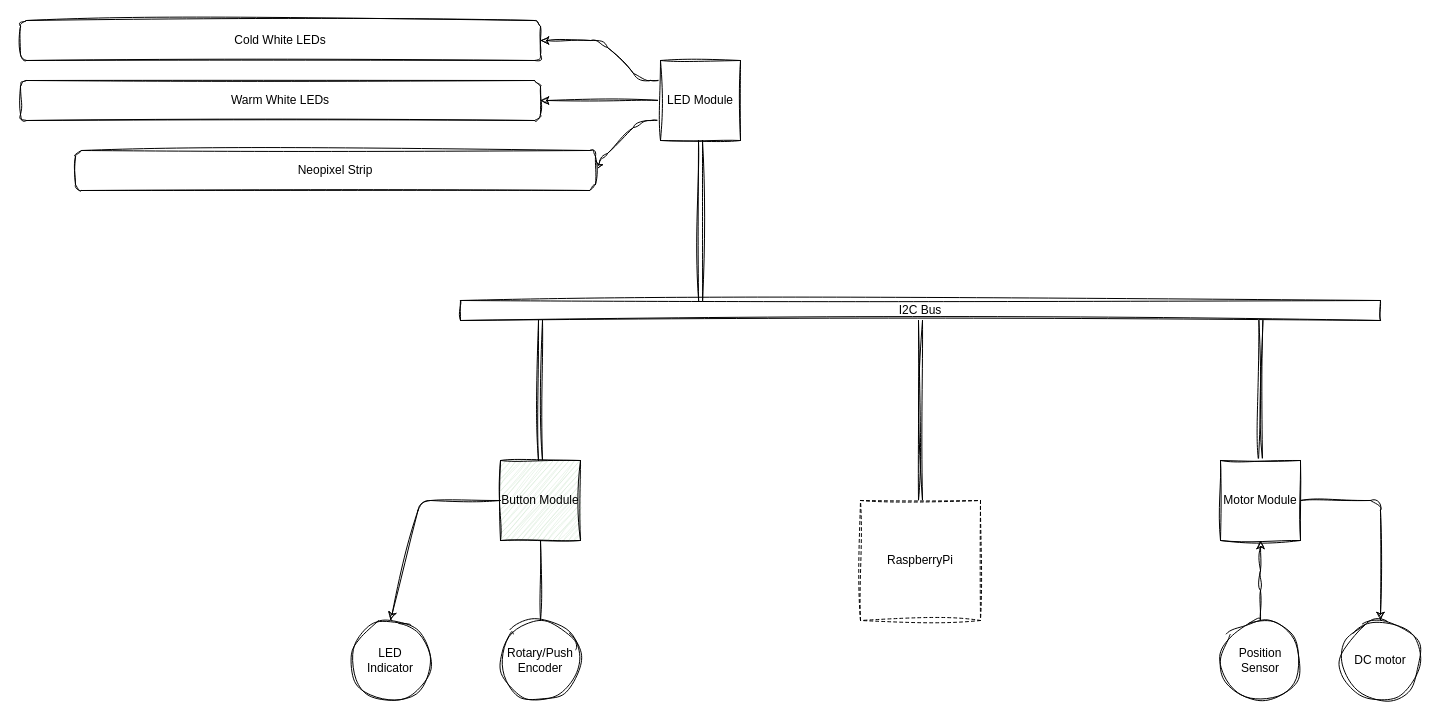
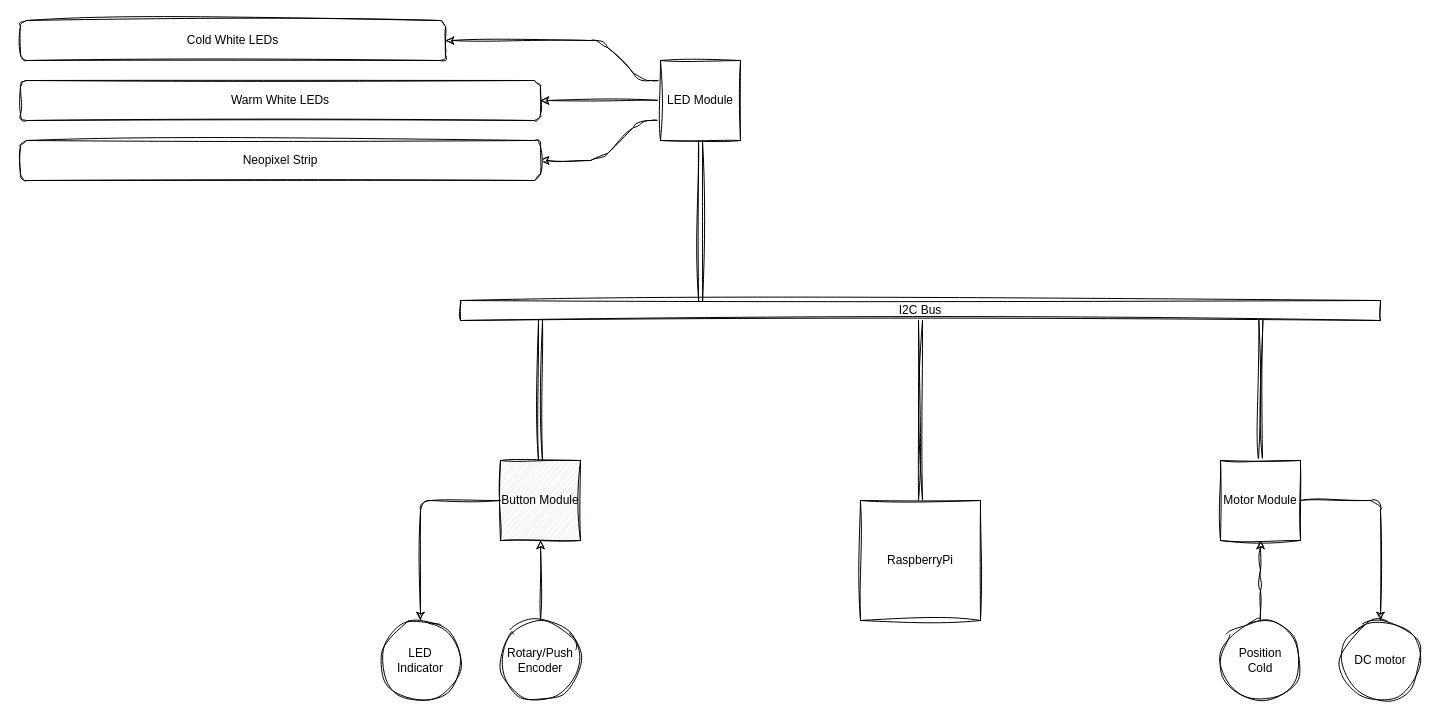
- <mxCell id="18" value="Cold White LEDs" style="rounded=1;whiteSpace=wrap;html=1;sketch=1;curveFitting=1;jiggle=2;" vertex="1" parent="1"><mxGeometry x="20" y="20" width="520" height="40" as="geometry" /></mxCell>
+ <mxCell id="18" value="Cold White LEDs" style="rounded=1;whiteSpace=wrap;html=1;sketch=1;curveFitting=1;jiggle=2;" vertex="1" parent="1"><mxGeometry x="20" y="20" width="425" height="40" as="geometry" /></mxCell>
- <mxCell id="13" value="Neopixel Strip" style="rounded=1;whiteSpace=wrap;html=1;sketch=1;curveFitting=1;jiggle=2;" vertex="1" parent="1"><mxGeometry x="75" y="150" width="520" height="40" as="geometry" /></mxCell>
+ <mxCell id="13" value="Neopixel Strip" style="rounded=1;whiteSpace=wrap;html=1;sketch=1;curveFitting=1;jiggle=2;" vertex="1" parent="1"><mxGeometry x="20" y="140" width="520" height="40" as="geometry" /></mxCell>
- <mxCell id="14" style="edgeStyle=none;html=1;entryX=0.5;entryY=1;entryDx=0;entryDy=0;sketch=1;curveFitting=1;jiggle=2;endArrow=none;" edge="1" parent="1" source="15" target="5"><mxGeometry relative="1" as="geometry" /></mxCell>
+ <mxCell id="14" style="edgeStyle=none;html=1;entryX=0.5;entryY=1;entryDx=0;entryDy=0;sketch=1;curveFitting=1;jiggle=2;" edge="1" parent="1" source="15" target="5"><mxGeometry relative="1" as="geometry" /></mxCell>
- <mxCell id="12" value="RaspberryPi" style="whiteSpace=wrap;html=1;aspect=fixed;sketch=1;curveFitting=1;jiggle=2;dashed=1;" vertex="1" parent="1"><mxGeometry x="860" y="500" width="120" height="120" as="geometry" /></mxCell>
+ <mxCell id="12" value="RaspberryPi" style="whiteSpace=wrap;html=1;aspect=fixed;sketch=1;curveFitting=1;jiggle=2;" vertex="1" parent="1"><mxGeometry x="860" y="500" width="120" height="120" as="geometry" /></mxCell>
- <mxCell id="16" value="LED&lt;br&gt;Indicator" style="ellipse;whiteSpace=wrap;html=1;aspect=fixed;sketch=1;curveFitting=1;jiggle=2;" vertex="1" parent="1"><mxGeometry x="350" y="620" width="80" height="80" as="geometry" /></mxCell>
+ <mxCell id="16" value="LED&lt;br&gt;Indicator" style="ellipse;whiteSpace=wrap;html=1;aspect=fixed;sketch=1;curveFitting=1;jiggle=2;" vertex="1" parent="1"><mxGeometry y="620" width="80" height="80" as="geometry" x="380" /></mxCell>
- <mxCell id="23" value="Position&lt;br&gt;Sensor" style="ellipse;whiteSpace=wrap;html=1;aspect=fixed;sketch=1;curveFitting=1;jiggle=2;" vertex="1" parent="1"><mxGeometry x="1220" y="620" width="80" height="80" as="geometry" /></mxCell>
+ <mxCell id="23" value="Position&lt;br&gt;Cold" style="ellipse;whiteSpace=wrap;html=1;aspect=fixed;sketch=1;curveFitting=1;jiggle=2;" vertex="1" parent="1"><mxGeometry x="1220" y="620" width="80" height="80" as="geometry" /></mxCell>
